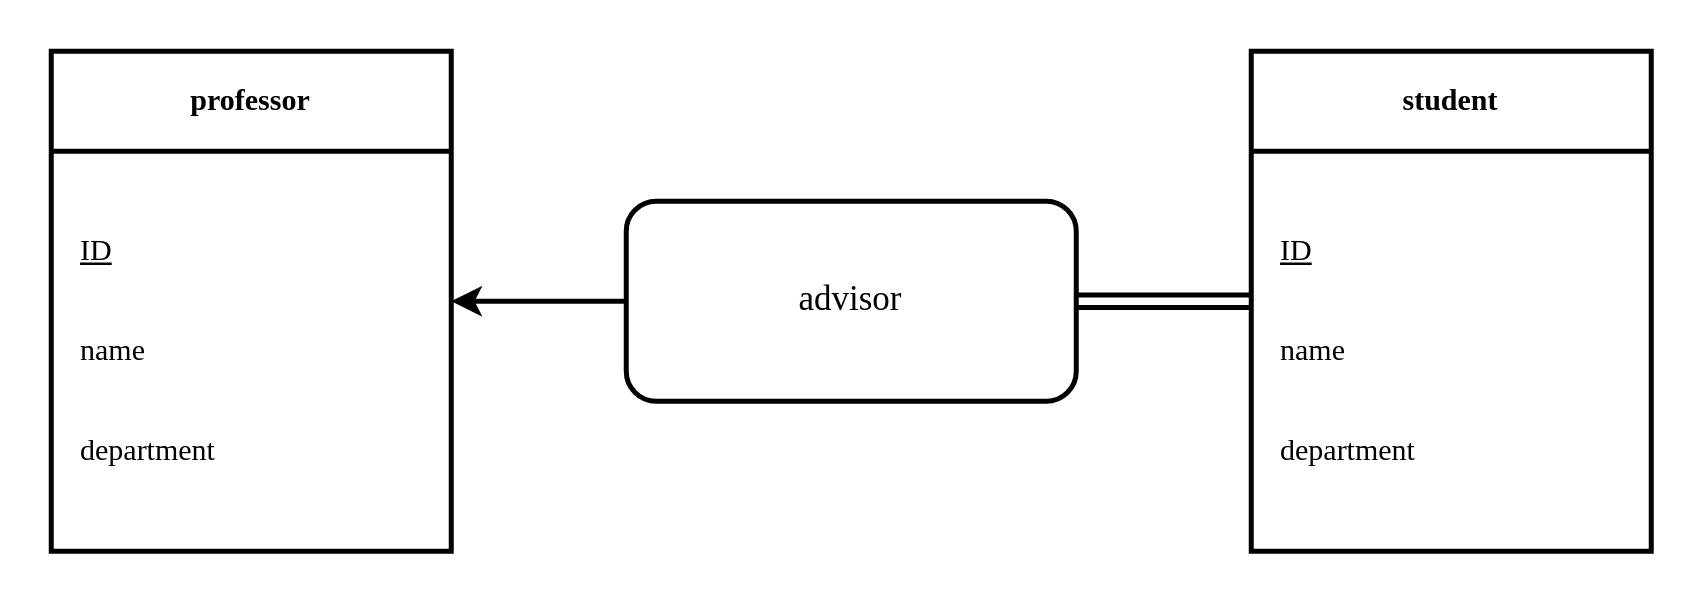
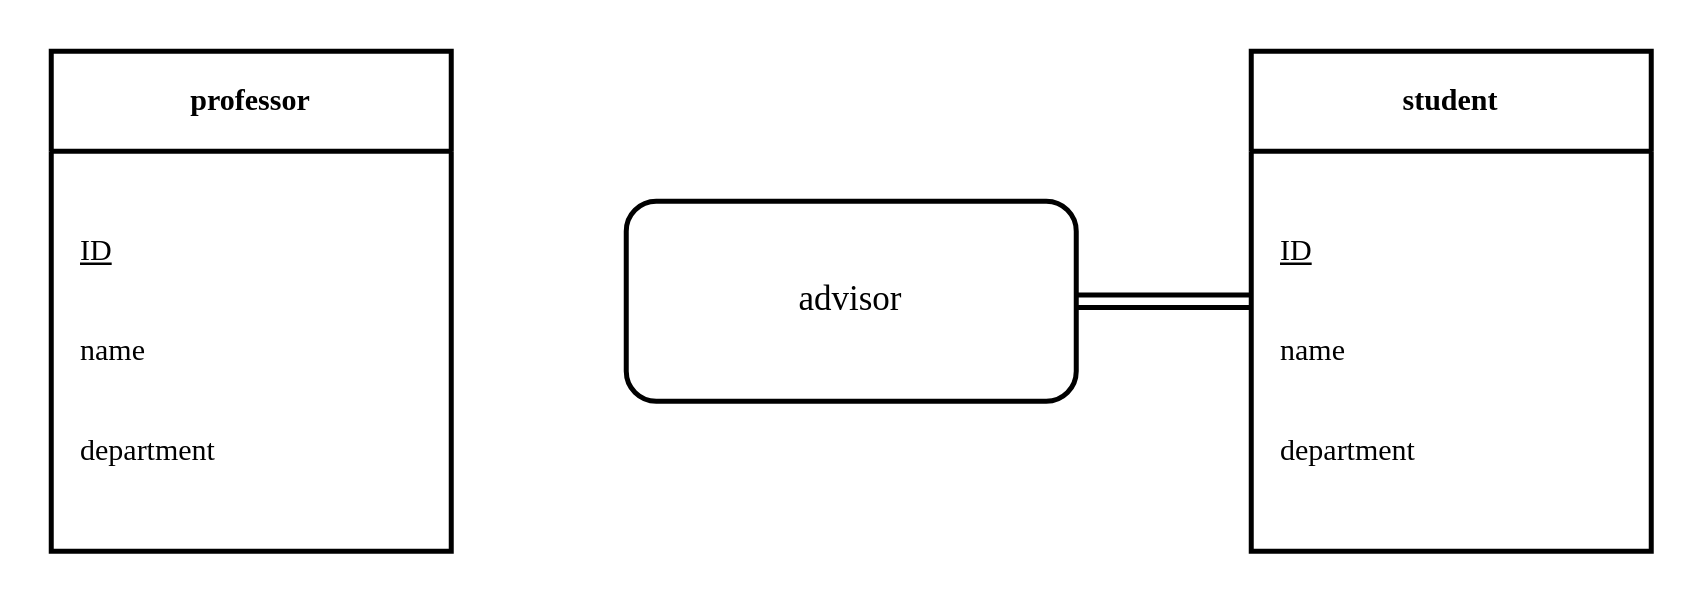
- <mxCell id="2" style="edgeStyle=orthogonalEdgeStyle;rounded=0;orthogonalLoop=1;jettySize=auto;html=1;exitX=1;exitY=0.5;exitDx=0;exitDy=0;entryX=0;entryY=0.5;entryDx=0;entryDy=0;startArrow=classic;startFill=1;endArrow=none;endFill=0;strokeWidth=2;" parent="1" source="3" target="14" edge="1"><mxGeometry relative="1" as="geometry" /></mxCell>
